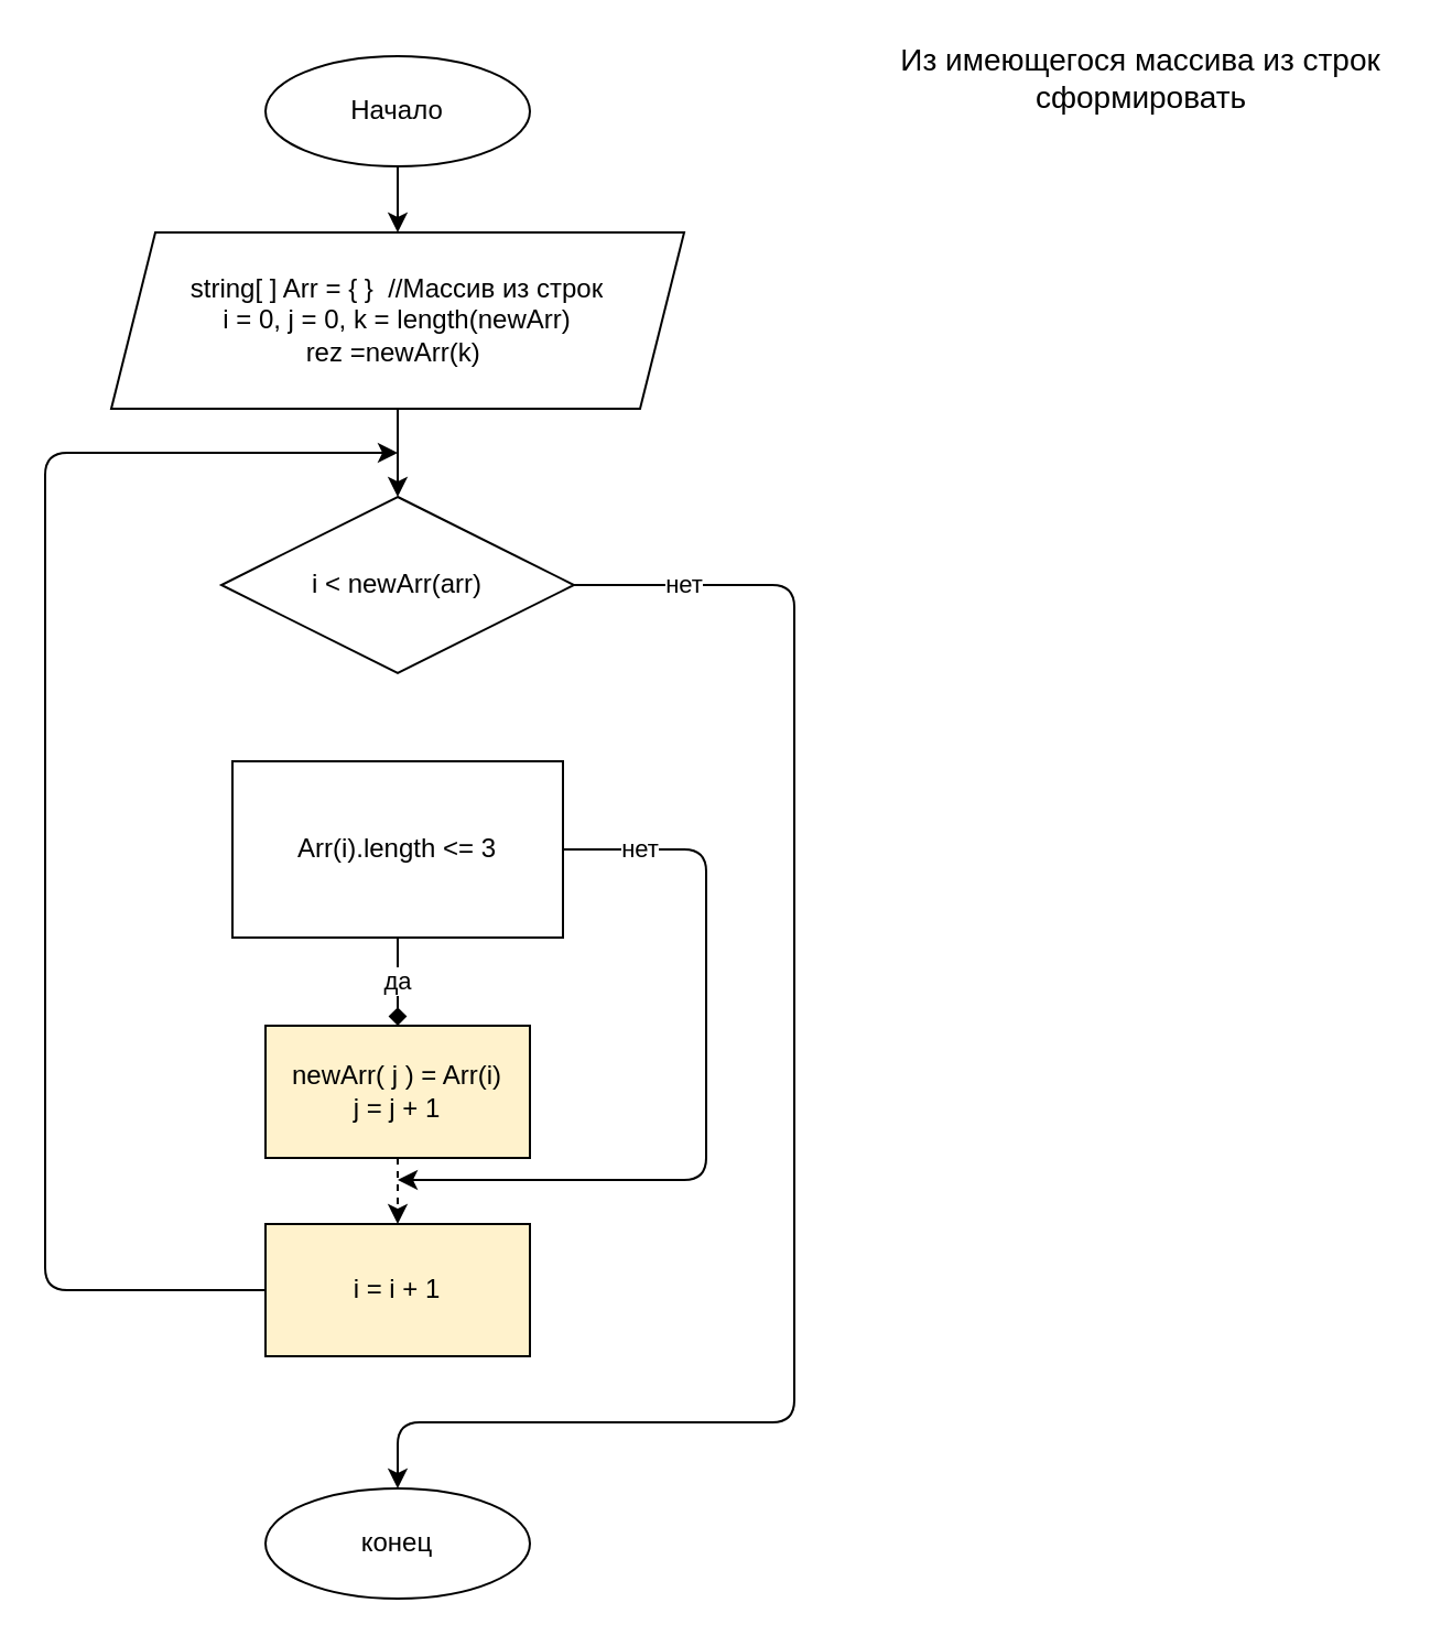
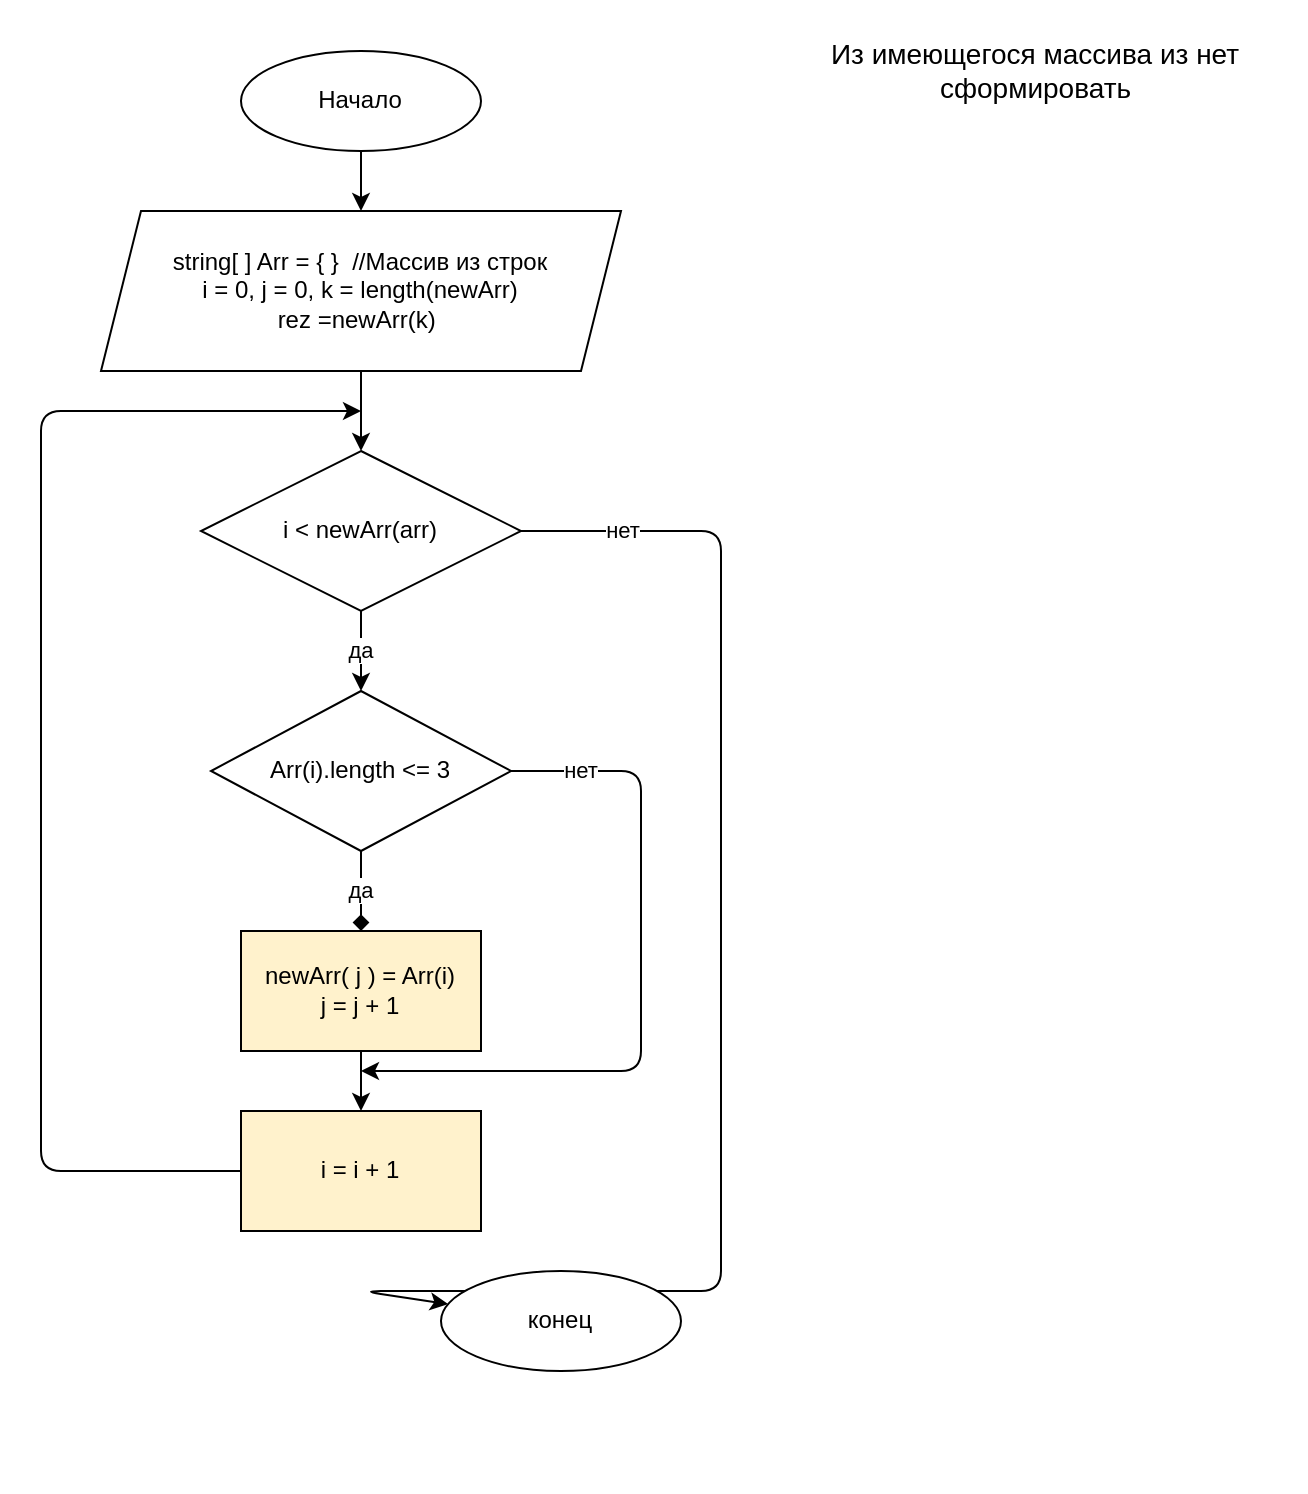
- <mxCell id="17" value="&lt;font style=&quot;font-size: 14px&quot;&gt;Из имеющегося массива из строк&lt;br&gt;&amp;nbsp;сформировать&lt;/font&gt;&amp;nbsp;" style="text;html=1;align=center;verticalAlign=middle;resizable=0;points=[];autosize=1;strokeColor=none;fillColor=none;" vertex="1" parent="1"><mxGeometry x="402" y="20" width="230" height="30" as="geometry" /></mxCell>
+ <mxCell id="17" value="&lt;font style=&quot;font-size: 14px&quot;&gt;Из имеющегося массива из нет&lt;br&gt;&amp;nbsp;сформировать&lt;/font&gt;&amp;nbsp;" style="text;html=1;align=center;verticalAlign=middle;resizable=0;points=[];autosize=1;strokeColor=none;fillColor=none;" vertex="1" parent="1"><mxGeometry x="402" y="20" width="230" height="30" as="geometry" /></mxCell>
+ <mxCell id="6" value="да" style="edgeStyle=none;html=1;" edge="1" parent="1" source="8" target="11"><mxGeometry relative="1" as="geometry" /></mxCell>
- <mxCell id="11" value="Arr(i).length &amp;lt;= 3" style="whiteSpace=wrap;html=1;rounded=0;" vertex="1" parent="1"><mxGeometry x="105" y="345" width="150" height="80" as="geometry" /></mxCell>
+ <mxCell id="11" value="Arr(i).length &amp;lt;= 3" style="rhombus;whiteSpace=wrap;html=1;" vertex="1" parent="1"><mxGeometry x="105" y="345" width="150" height="80" as="geometry" /></mxCell>
- <mxCell id="12" value="" style="edgeStyle=none;html=1;dashed=1;" edge="1" parent="1" source="13" target="15"><mxGeometry relative="1" as="geometry" /></mxCell>
+ <mxCell id="12" value="" style="edgeStyle=none;html=1;" edge="1" parent="1" source="13" target="15"><mxGeometry relative="1" as="geometry" /></mxCell>
- <mxCell id="16" value="конец" style="ellipse;whiteSpace=wrap;html=1;" vertex="1" parent="1"><mxGeometry x="120" y="675" width="120" height="50" as="geometry" /></mxCell>
+ <mxCell id="16" value="конец" style="ellipse;whiteSpace=wrap;html=1;" vertex="1" parent="1"><mxGeometry x="220" y="635" width="120" height="50" as="geometry" /></mxCell>
